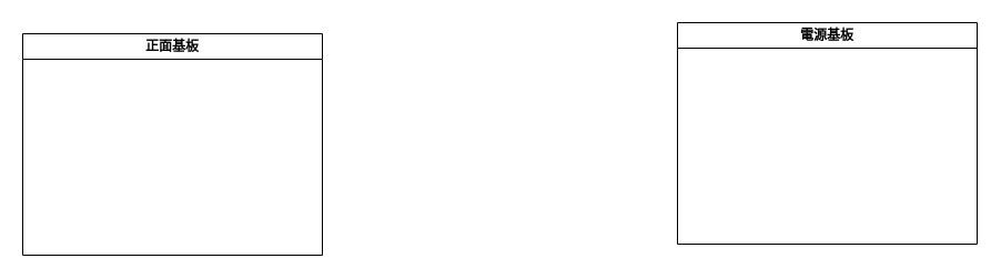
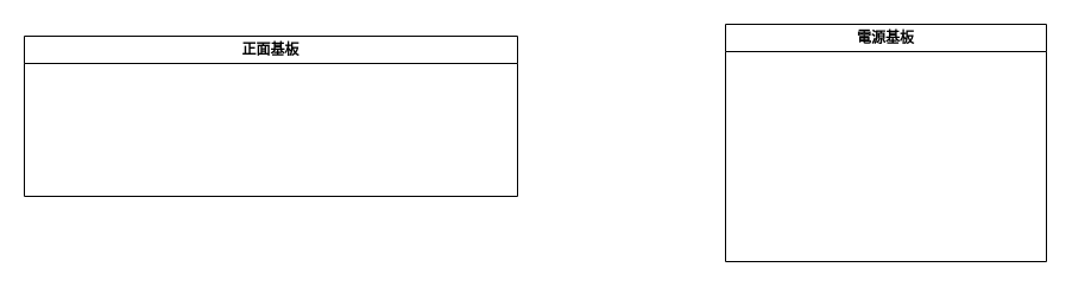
- <mxCell id="3" value="正面基板" style="swimlane;whiteSpace=wrap;html=1;" vertex="1" parent="1"><mxGeometry x="20" y="30" width="270" height="200" as="geometry"><mxRectangle x="380" y="180" width="100" height="30" as="alternateBounds" /></mxGeometry></mxCell>
+ <mxCell id="3" value="正面基板" style="swimlane;whiteSpace=wrap;html=1;" vertex="1" parent="1"><mxGeometry x="20" y="30" width="415" height="135" as="geometry"><mxRectangle x="380" y="180" width="100" height="30" as="alternateBounds" /></mxGeometry></mxCell>
